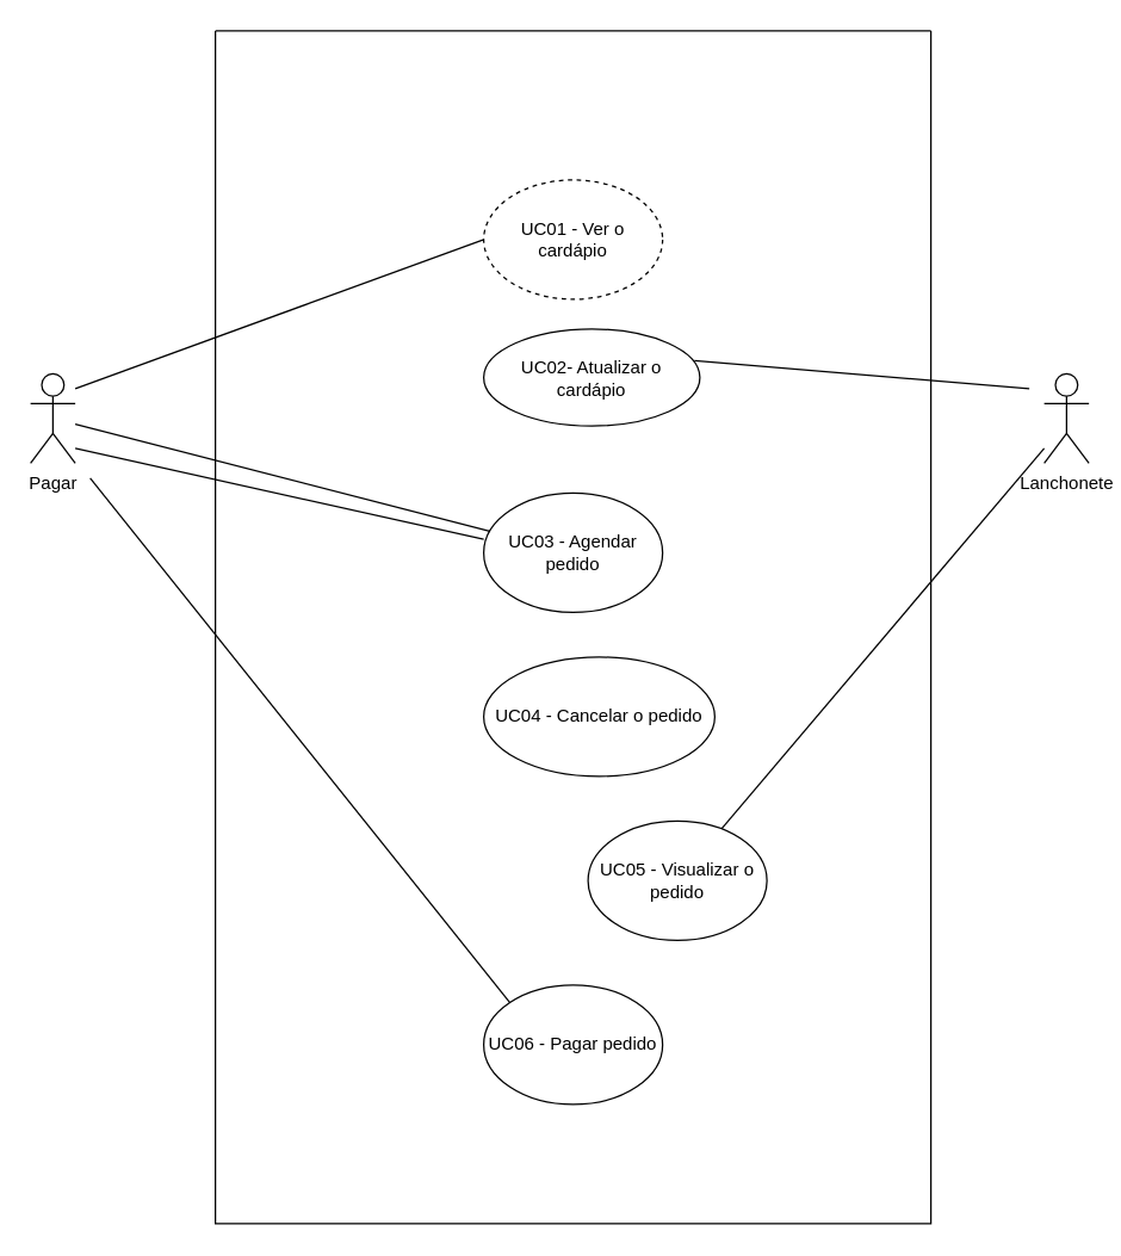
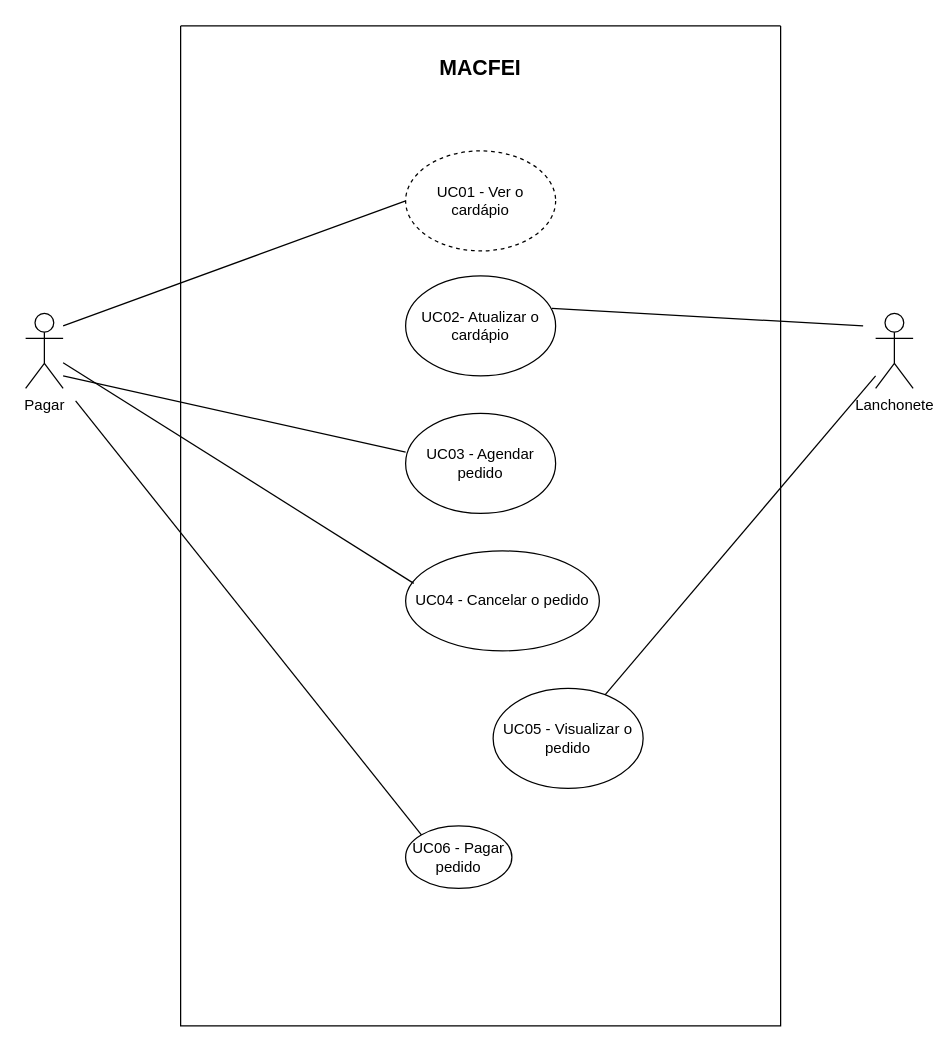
+ <mxCell id="9" value="&lt;font style=&quot;font-size: 17px;&quot;&gt;&lt;b&gt;MACFEI&lt;/b&gt;&lt;/font&gt;" style="text;html=1;align=center;verticalAlign=middle;whiteSpace=wrap;rounded=0;strokeWidth=0;perimeterSpacing=0;" vertex="1" parent="2"><mxGeometry x="210" y="20" width="60" height="30" as="geometry" /></mxCell>
- <mxCell id="4" value="UC02- Atualizar o cardápio" style="ellipse;whiteSpace=wrap;html=1;" vertex="1" parent="2"><mxGeometry x="180" y="200" width="145" height="65" as="geometry" /></mxCell>
+ <mxCell id="4" value="UC02- Atualizar o cardápio" style="ellipse;whiteSpace=wrap;html=1;" vertex="1" parent="2"><mxGeometry x="180" y="200" width="120" height="80" as="geometry" /></mxCell>
- <mxCell id="15" value="" style="endArrow=none;html=1;rounded=0;" edge="1" parent="1" source="10" target="5"><mxGeometry width="50" height="50" relative="1" as="geometry"><mxPoint x="60" y="380" as="sourcePoint" /><mxPoint x="110" y="330" as="targetPoint" /></mxGeometry></mxCell>
+ <mxCell id="15" value="" style="endArrow=none;html=1;rounded=0;entryX=0.042;entryY=0.325;entryDx=0;entryDy=0;entryPerimeter=0;" edge="1" parent="1" source="10" target="6"><mxGeometry width="50" height="50" relative="1" as="geometry"><mxPoint x="60" y="380" as="sourcePoint" /><mxPoint x="110" y="330" as="targetPoint" /></mxGeometry></mxCell>
- <mxCell id="8" value="UC06 - Pagar pedido" style="ellipse;whiteSpace=wrap;html=1;" vertex="1" parent="2"><mxGeometry x="180" y="640" width="120" height="80" as="geometry" /></mxCell>
+ <mxCell id="8" value="UC06 - Pagar pedido" style="ellipse;whiteSpace=wrap;html=1;" vertex="1" parent="2"><mxGeometry x="180" y="640" width="85" height="50" as="geometry" /></mxCell>
